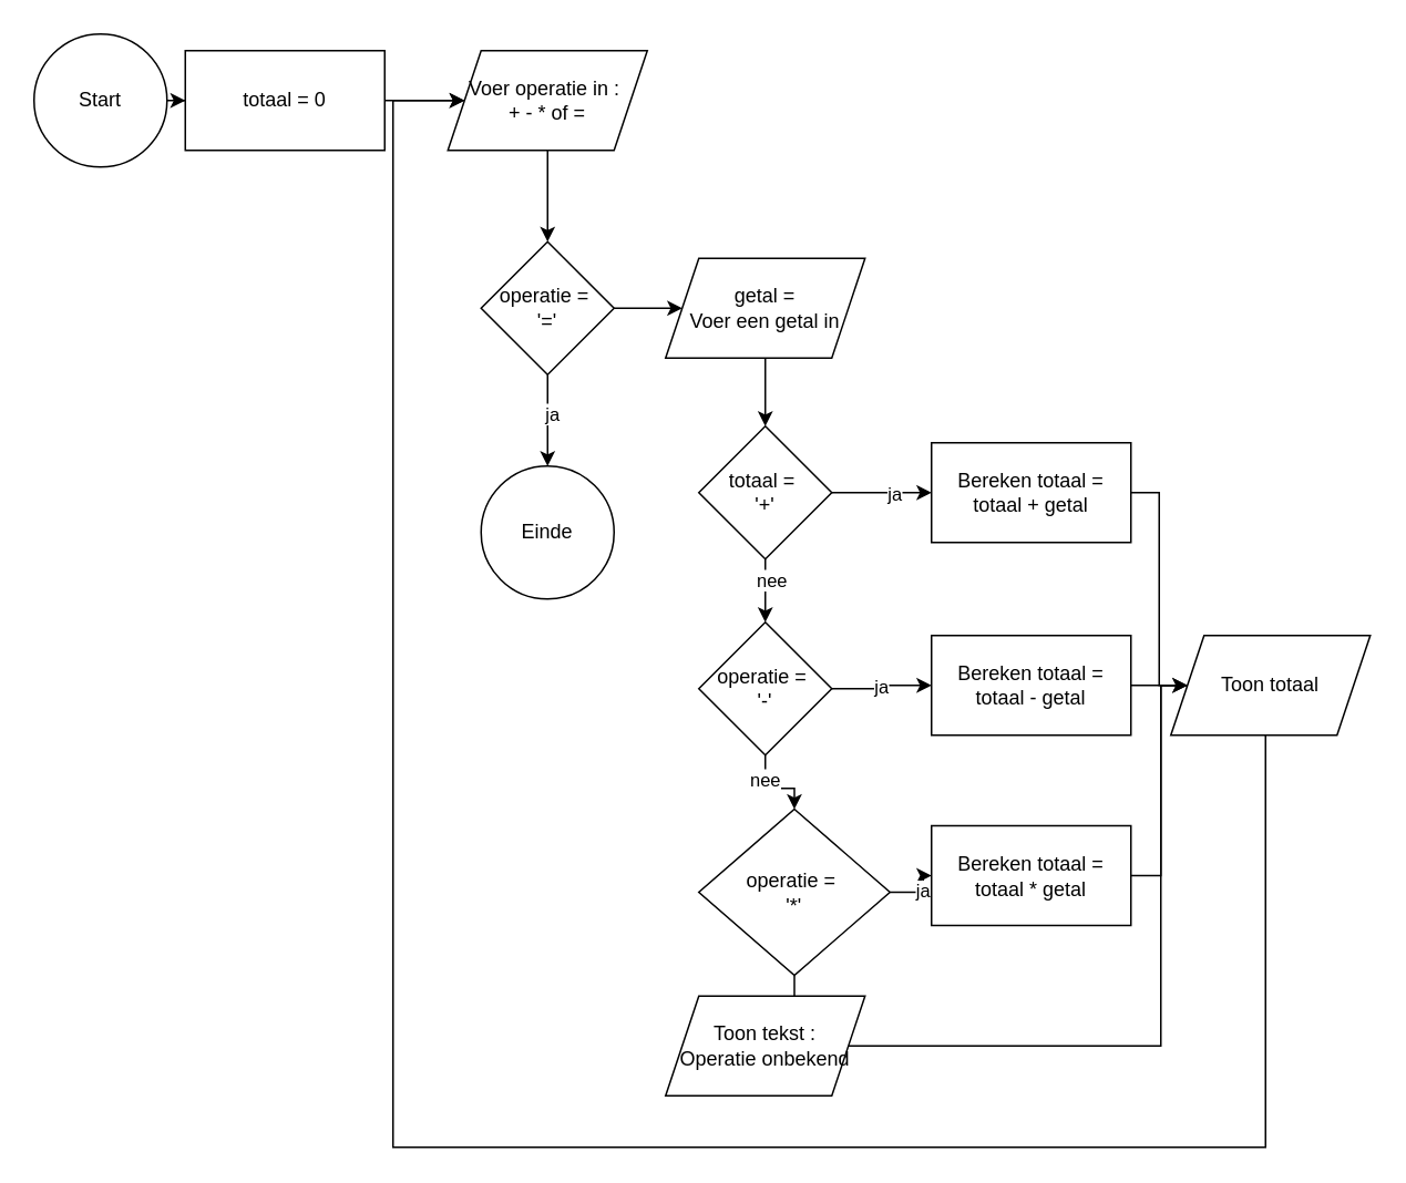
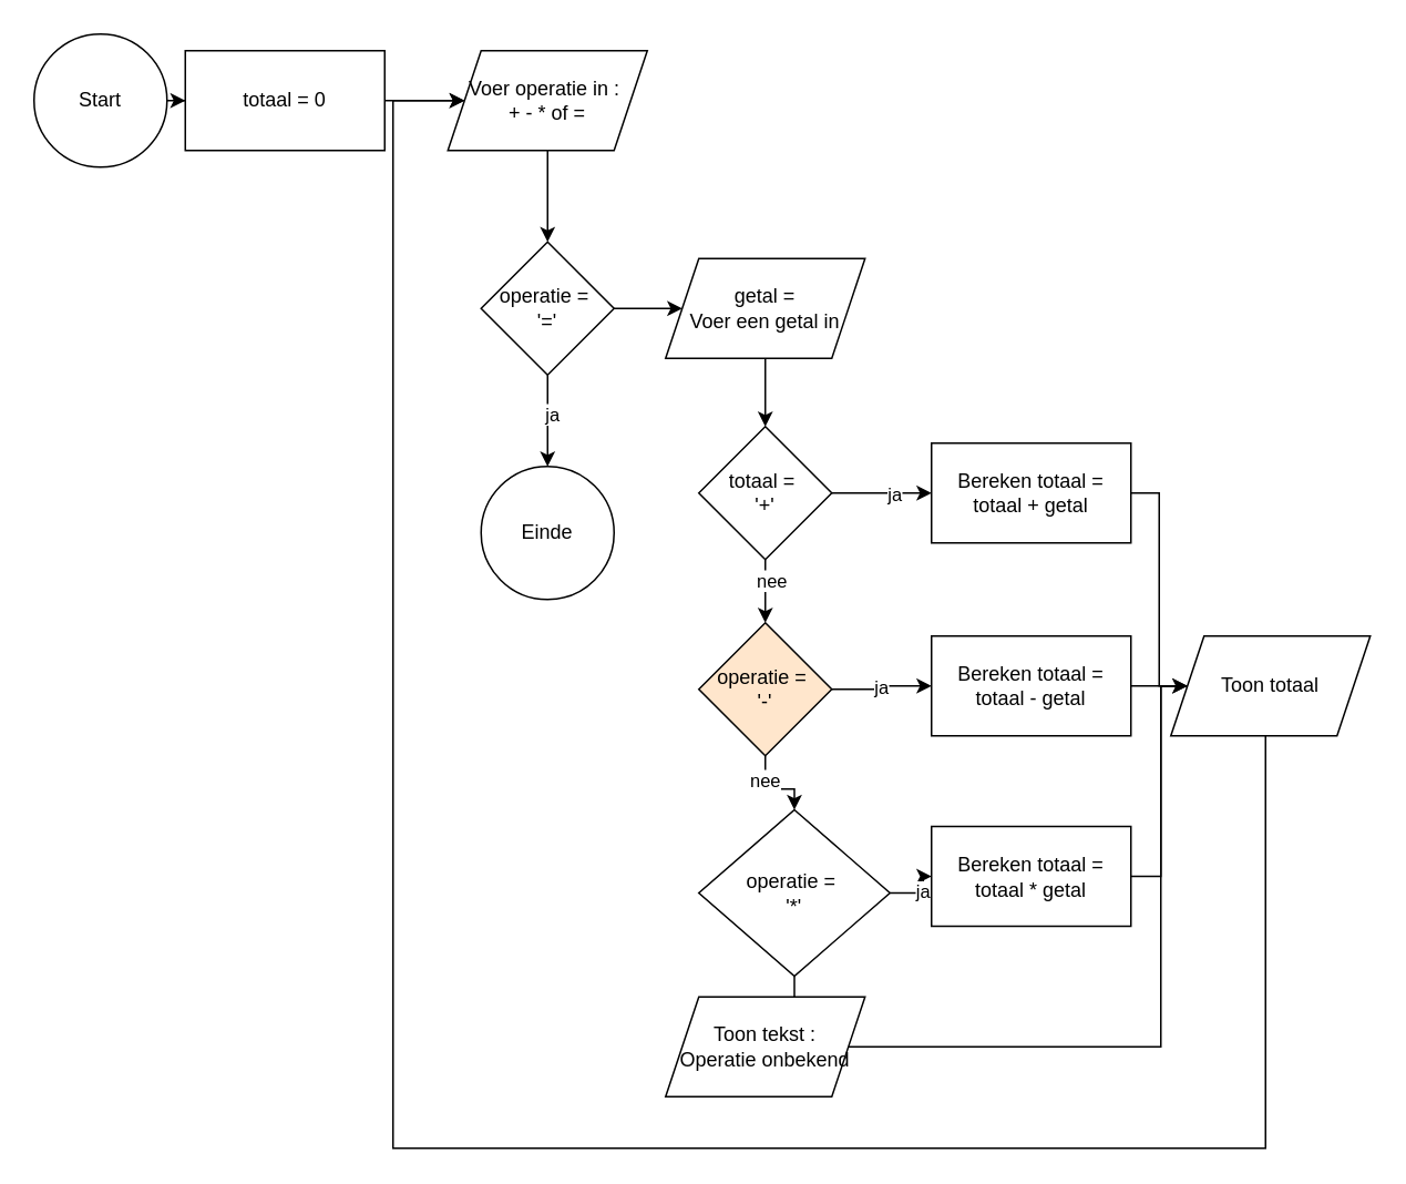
- <mxCell id="17" value="operatie =&amp;nbsp;&lt;br&gt;'-'" style="rhombus;whiteSpace=wrap;html=1;" vertex="1" parent="1"><mxGeometry x="420" y="374" width="80" height="80" as="geometry" /></mxCell>
+ <mxCell id="17" value="operatie =&amp;nbsp;&lt;br&gt;'-'" style="rhombus;whiteSpace=wrap;html=1;fillColor=#ffe6cc;" vertex="1" parent="1"><mxGeometry x="420" y="374" width="80" height="80" as="geometry" /></mxCell>
